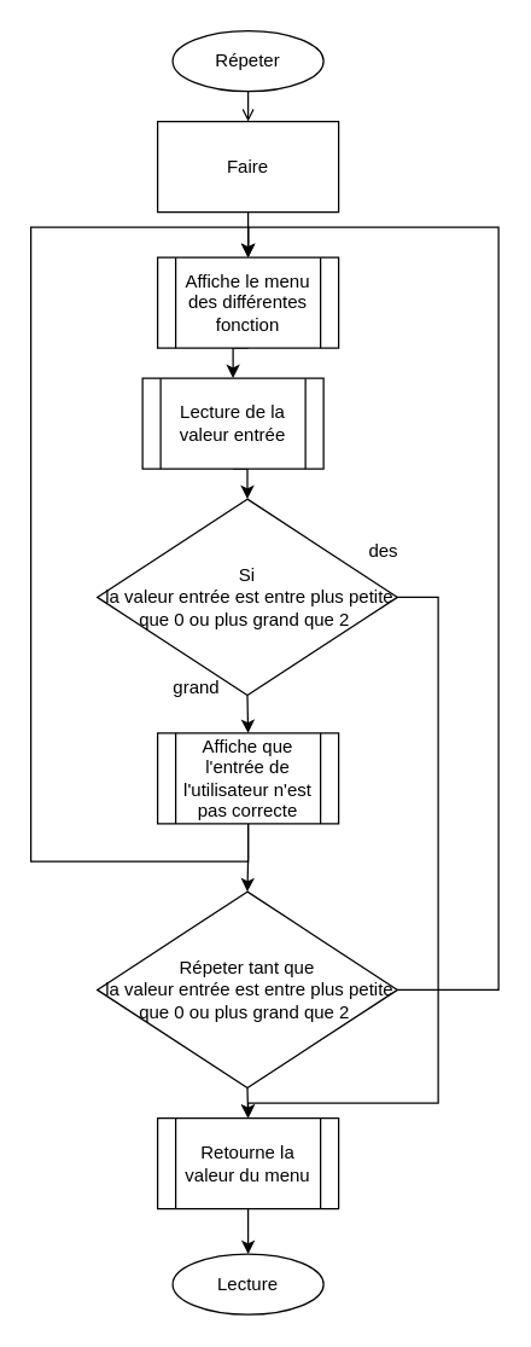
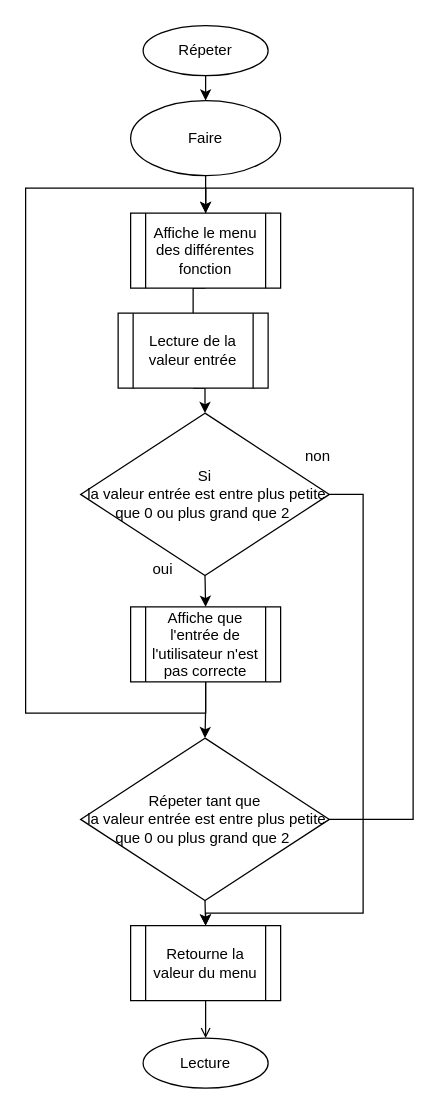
- <mxCell id="9" style="edgeStyle=orthogonalEdgeStyle;rounded=0;orthogonalLoop=1;jettySize=auto;html=1;exitX=0.5;exitY=1;exitDx=0;exitDy=0;entryX=0.5;entryY=0;entryDx=0;entryDy=0;endArrow=open;" parent="1" source="10" target="20" edge="1"><mxGeometry relative="1" as="geometry" /></mxCell>
+ <mxCell id="9" style="edgeStyle=orthogonalEdgeStyle;rounded=0;orthogonalLoop=1;jettySize=auto;html=1;exitX=0.5;exitY=1;exitDx=0;exitDy=0;entryX=0.5;entryY=0;entryDx=0;entryDy=0;" parent="1" source="10" target="20" edge="1"><mxGeometry relative="1" as="geometry" /></mxCell>
- <mxCell id="20" value="Faire" style="rounded=0;whiteSpace=wrap;html=1;" parent="1" vertex="1"><mxGeometry x="104" y="80" width="120" height="60" as="geometry" /></mxCell>
+ <mxCell id="20" value="Faire" style="ellipse;whiteSpace=wrap;html=1;" parent="1" vertex="1"><mxGeometry x="104" y="80" width="120" height="60" as="geometry" /></mxCell>
- <mxCell id="8" style="edgeStyle=orthogonalEdgeStyle;rounded=0;orthogonalLoop=1;jettySize=auto;html=1;startArrow=none;" parent="1" source="20" target="3" edge="1"><mxGeometry relative="1" as="geometry" /></mxCell>
+ <mxCell id="8" style="edgeStyle=orthogonalEdgeStyle;rounded=0;orthogonalLoop=1;jettySize=auto;html=1;startArrow=none;endArrow=none;" parent="1" source="20" target="3" edge="1"><mxGeometry relative="1" as="geometry" /></mxCell>
- <mxCell id="2" style="edgeStyle=orthogonalEdgeStyle;rounded=0;orthogonalLoop=1;jettySize=auto;html=1;exitX=0.5;exitY=1;exitDx=0;exitDy=0;entryX=0.5;entryY=0;entryDx=0;entryDy=0;" parent="1" source="3" target="12" edge="1"><mxGeometry relative="1" as="geometry" /></mxCell>
+ <mxCell id="2" style="edgeStyle=orthogonalEdgeStyle;rounded=0;orthogonalLoop=1;jettySize=auto;html=1;exitX=0.5;exitY=1;exitDx=0;exitDy=0;entryX=0.5;entryY=0;entryDx=0;entryDy=0;endArrow=none;" parent="1" source="3" target="12" edge="1"><mxGeometry relative="1" as="geometry" /></mxCell>
- <mxCell id="13" value="des" style="text;html=1;strokeColor=none;fillColor=none;align=center;verticalAlign=middle;whiteSpace=wrap;rounded=0;" parent="1" vertex="1"><mxGeometry x="224" y="350" width="60" height="30" as="geometry" /></mxCell>
+ <mxCell id="13" value="non" style="text;html=1;strokeColor=none;fillColor=none;align=center;verticalAlign=middle;whiteSpace=wrap;rounded=0;" parent="1" vertex="1"><mxGeometry x="224" y="350" width="60" height="30" as="geometry" /></mxCell>
- <mxCell id="14" value="grand" style="text;html=1;strokeColor=none;fillColor=none;align=center;verticalAlign=middle;whiteSpace=wrap;rounded=0;" parent="1" vertex="1"><mxGeometry x="100" y="440" width="60" height="30" as="geometry" /></mxCell>
+ <mxCell id="14" value="oui" style="text;html=1;strokeColor=none;fillColor=none;align=center;verticalAlign=middle;whiteSpace=wrap;rounded=0;" parent="1" vertex="1"><mxGeometry x="100" y="440" width="60" height="30" as="geometry" /></mxCell>
- <mxCell id="17" style="edgeStyle=orthogonalEdgeStyle;rounded=0;orthogonalLoop=1;jettySize=auto;html=1;exitX=0.5;exitY=1;exitDx=0;exitDy=0;entryX=0.5;entryY=0;entryDx=0;entryDy=0;" parent="1" source="18" target="19" edge="1"><mxGeometry relative="1" as="geometry" /></mxCell>
+ <mxCell id="17" style="edgeStyle=orthogonalEdgeStyle;rounded=0;orthogonalLoop=1;jettySize=auto;html=1;exitX=0.5;exitY=1;exitDx=0;exitDy=0;entryX=0.5;entryY=0;entryDx=0;entryDy=0;endArrow=open;" parent="1" source="18" target="19" edge="1"><mxGeometry relative="1" as="geometry" /></mxCell>
